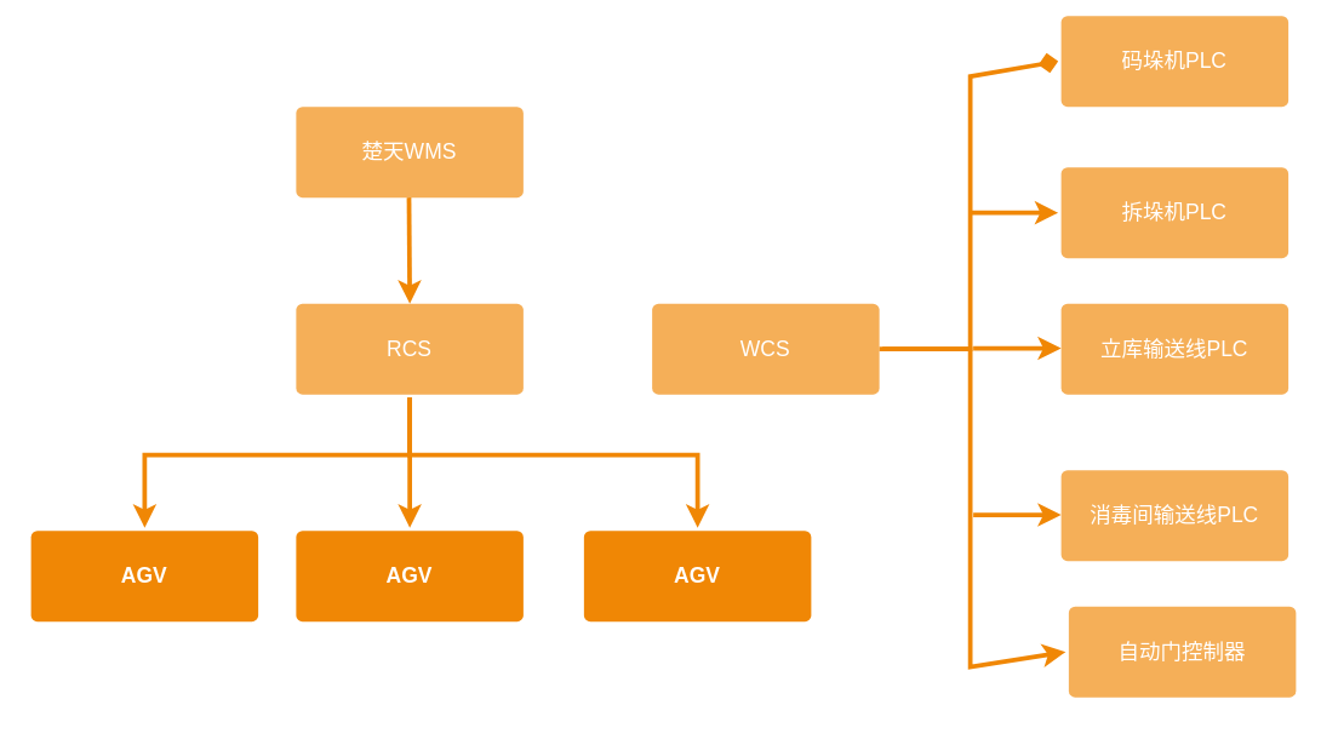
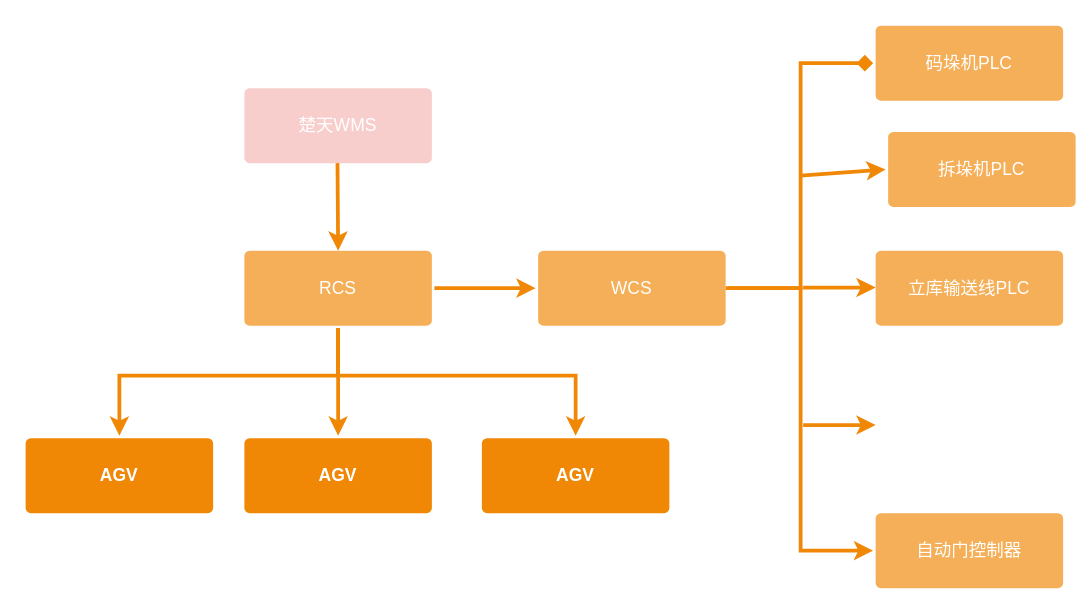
- <mxCell id="9" value="码垛机PLC" style="rounded=1;whiteSpace=wrap;html=1;shadow=0;labelBackgroundColor=none;strokeColor=none;strokeWidth=3;fillColor=#f5af58;fontFamily=Helvetica;fontSize=14;fontColor=#FFFFFF;align=center;spacing=5;arcSize=7;perimeterSpacing=2;" vertex="1" parent="1"><mxGeometry x="700" y="10" width="150" height="60" as="geometry" /></mxCell>
+ <mxCell id="9" value="码垛机PLC" style="rounded=1;whiteSpace=wrap;html=1;shadow=0;labelBackgroundColor=none;strokeColor=none;strokeWidth=3;fillColor=#f5af58;fontFamily=Helvetica;fontSize=14;fontColor=#FFFFFF;align=center;spacing=5;arcSize=7;perimeterSpacing=2;" vertex="1" parent="1"><mxGeometry x="700" y="20" width="150" height="60" as="geometry" /></mxCell>
- <mxCell id="7" value="楚天WMS" style="rounded=1;whiteSpace=wrap;html=1;shadow=0;labelBackgroundColor=none;strokeColor=none;strokeWidth=3;fillColor=#f5af58;fontFamily=Helvetica;fontSize=14;fontColor=#FFFFFF;align=center;spacing=5;arcSize=7;perimeterSpacing=2;" parent="1" vertex="1"><mxGeometry x="195" y="70" width="150" height="60" as="geometry" /></mxCell>
+ <mxCell id="7" value="楚天WMS" style="rounded=1;whiteSpace=wrap;html=1;shadow=0;labelBackgroundColor=none;strokeColor=none;strokeWidth=3;fillColor=#f8cecc;fontFamily=Helvetica;fontSize=14;fontColor=#FFFFFF;align=center;spacing=5;arcSize=7;perimeterSpacing=2;" parent="1" vertex="1"><mxGeometry x="195" y="70" width="150" height="60" as="geometry" /></mxCell>
- <mxCell id="10" value="拆垛机PLC" style="rounded=1;whiteSpace=wrap;html=1;shadow=0;labelBackgroundColor=none;strokeColor=none;strokeWidth=3;fillColor=#f5af58;fontFamily=Helvetica;fontSize=14;fontColor=#FFFFFF;align=center;spacing=5;arcSize=7;perimeterSpacing=2;" vertex="1" parent="1"><mxGeometry x="700" y="110" width="150" height="60" as="geometry" /></mxCell>
+ <mxCell id="10" value="拆垛机PLC" style="rounded=1;whiteSpace=wrap;html=1;shadow=0;labelBackgroundColor=none;strokeColor=none;strokeWidth=3;fillColor=#f5af58;fontFamily=Helvetica;fontSize=14;fontColor=#FFFFFF;align=center;spacing=5;arcSize=7;perimeterSpacing=2;" vertex="1" parent="1"><mxGeometry x="710" y="105" width="150" height="60" as="geometry" /></mxCell>
+ <mxCell id="4" value="" style="edgeStyle=none;rounded=0;jumpStyle=none;html=1;shadow=0;labelBackgroundColor=none;startArrow=none;startFill=0;endArrow=classic;endFill=1;jettySize=auto;orthogonalLoop=1;strokeColor=#F08705;strokeWidth=3;fontFamily=Helvetica;fontSize=14;fontColor=#FFFFFF;spacing=5;entryX=0;entryY=0.5;entryDx=0;entryDy=0;exitX=1;exitY=0.5;exitDx=0;exitDy=0;" parent="1" source="5" target="3" edge="1"><mxGeometry relative="1" as="geometry" /></mxCell>
- <mxCell id="12" value="消毒间输送线PLC" style="rounded=1;whiteSpace=wrap;html=1;shadow=0;labelBackgroundColor=none;strokeColor=none;strokeWidth=3;fillColor=#f5af58;fontFamily=Helvetica;fontSize=14;fontColor=#FFFFFF;align=center;spacing=5;arcSize=7;perimeterSpacing=2;" vertex="1" parent="1"><mxGeometry x="700" y="310" width="150" height="60" as="geometry" /></mxCell>
+ <mxCell id="12" value="消毒间输送线PLC" style="rounded=1;whiteSpace=wrap;html=1;shadow=0;labelBackgroundColor=none;strokeColor=none;strokeWidth=3;fillColor=#ffffff;fontFamily=Helvetica;fontSize=14;fontColor=#FFFFFF;align=center;spacing=5;arcSize=7;perimeterSpacing=2;" vertex="1" parent="1"><mxGeometry x="700" y="310" width="150" height="60" as="geometry" /></mxCell>
- <mxCell id="13" value="自动门控制器" style="rounded=1;whiteSpace=wrap;html=1;shadow=0;labelBackgroundColor=none;strokeColor=none;strokeWidth=3;fillColor=#f5af58;fontFamily=Helvetica;fontSize=14;fontColor=#FFFFFF;align=center;spacing=5;arcSize=7;perimeterSpacing=2;" vertex="1" parent="1"><mxGeometry x="705" y="400" width="150" height="60" as="geometry" /></mxCell>
+ <mxCell id="13" value="自动门控制器" style="rounded=1;whiteSpace=wrap;html=1;shadow=0;labelBackgroundColor=none;strokeColor=none;strokeWidth=3;fillColor=#f5af58;fontFamily=Helvetica;fontSize=14;fontColor=#FFFFFF;align=center;spacing=5;arcSize=7;perimeterSpacing=2;" vertex="1" parent="1"><mxGeometry x="700" y="410" width="150" height="60" as="geometry" /></mxCell>
